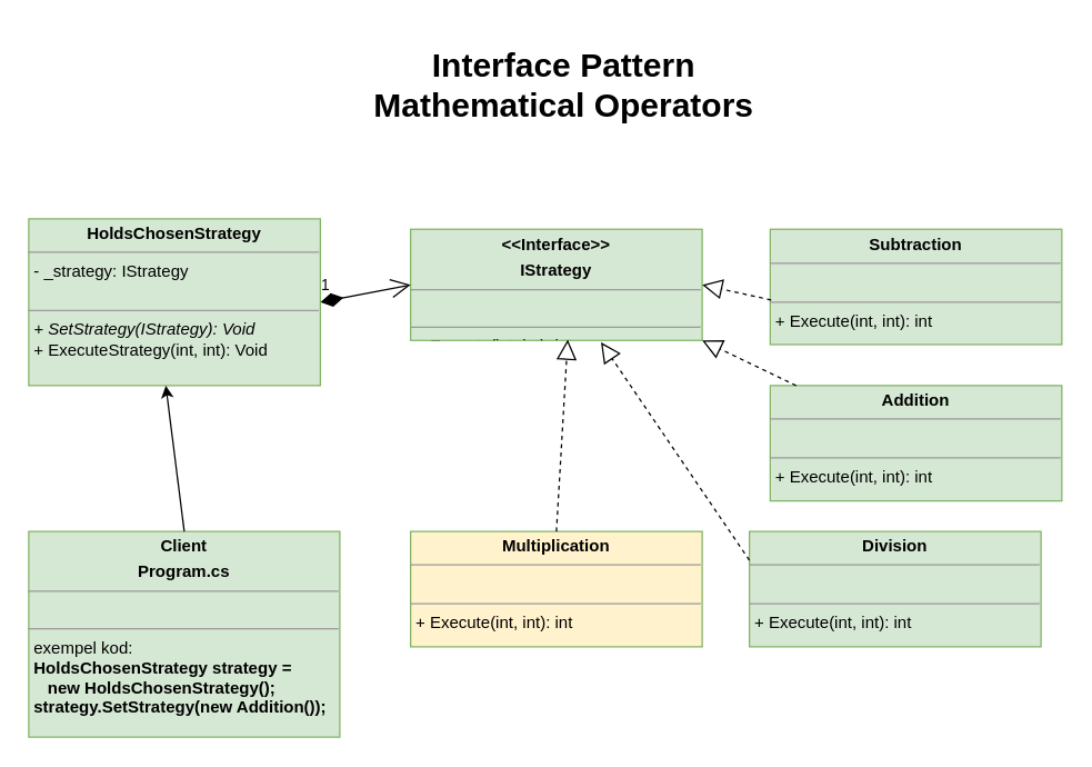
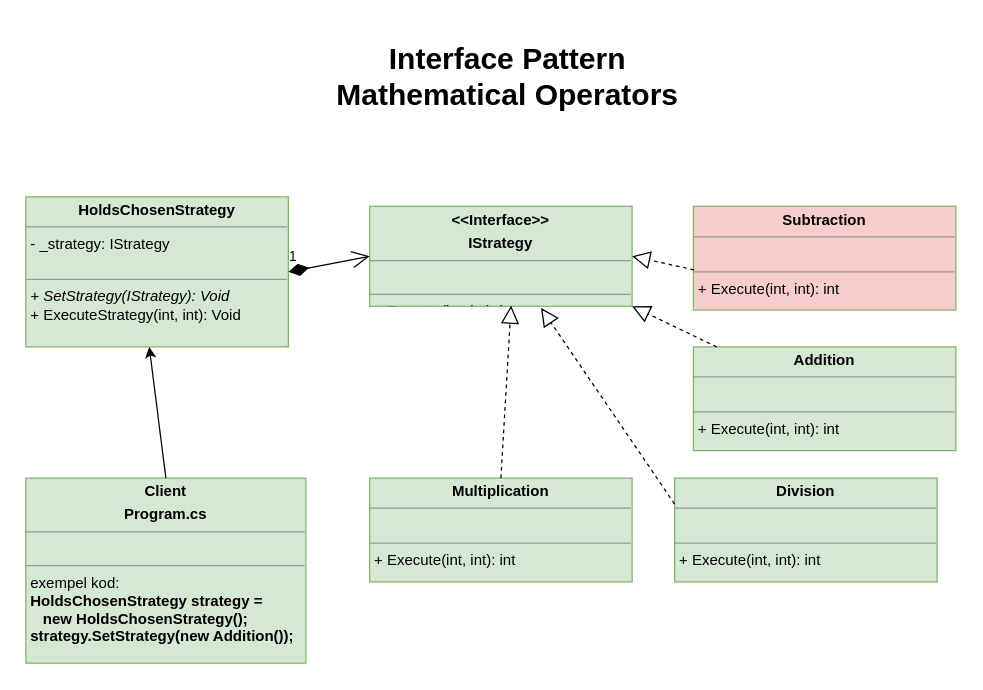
- <mxCell id="4" value="&lt;p style=&quot;margin: 0px ; margin-top: 4px ; text-align: center&quot;&gt;&lt;b style=&quot;background-color: initial;&quot;&gt;Subtraction&lt;/b&gt;&lt;br&gt;&lt;/p&gt;&lt;hr size=&quot;1&quot;&gt;&lt;p style=&quot;margin: 0px ; margin-left: 4px&quot;&gt;&lt;br&gt;&lt;/p&gt;&lt;hr size=&quot;1&quot;&gt;&lt;p style=&quot;margin: 0px ; margin-left: 4px&quot;&gt;&lt;span style=&quot;background-color: initial;&quot;&gt;+ Execute(int, int): int&lt;/span&gt;&lt;br&gt;&lt;/p&gt;&lt;p style=&quot;margin: 0px ; margin-left: 4px&quot;&gt;&lt;br&gt;&lt;/p&gt;" style="verticalAlign=top;align=left;overflow=fill;fontSize=12;fontFamily=Helvetica;html=1;rounded=0;sketch=0;labelBackgroundColor=none;fillColor=#d5e8d4;strokeColor=#82b366;" vertex="1" parent="1"><mxGeometry x="554" y="164.5" width="210" height="83" as="geometry" /></mxCell>
+ <mxCell id="4" value="&lt;p style=&quot;margin: 0px ; margin-top: 4px ; text-align: center&quot;&gt;&lt;b style=&quot;background-color: initial;&quot;&gt;Subtraction&lt;/b&gt;&lt;br&gt;&lt;/p&gt;&lt;hr size=&quot;1&quot;&gt;&lt;p style=&quot;margin: 0px ; margin-left: 4px&quot;&gt;&lt;br&gt;&lt;/p&gt;&lt;hr size=&quot;1&quot;&gt;&lt;p style=&quot;margin: 0px ; margin-left: 4px&quot;&gt;&lt;span style=&quot;background-color: initial;&quot;&gt;+ Execute(int, int): int&lt;/span&gt;&lt;br&gt;&lt;/p&gt;&lt;p style=&quot;margin: 0px ; margin-left: 4px&quot;&gt;&lt;br&gt;&lt;/p&gt;" style="verticalAlign=top;align=left;overflow=fill;fontSize=12;fontFamily=Helvetica;html=1;rounded=0;sketch=0;labelBackgroundColor=none;fillColor=#f8cecc;strokeColor=#82b366;" vertex="1" parent="1"><mxGeometry x="554" y="164.5" width="210" height="83" as="geometry" /></mxCell>
- <mxCell id="7" value="&lt;p style=&quot;margin: 0px ; margin-top: 4px ; text-align: center&quot;&gt;&lt;b style=&quot;background-color: initial;&quot;&gt;Multiplication&lt;/b&gt;&lt;br&gt;&lt;/p&gt;&lt;hr size=&quot;1&quot;&gt;&lt;p style=&quot;margin: 0px ; margin-left: 4px&quot;&gt;&lt;br&gt;&lt;/p&gt;&lt;hr size=&quot;1&quot;&gt;&lt;p style=&quot;margin: 0px ; margin-left: 4px&quot;&gt;&lt;span style=&quot;background-color: initial;&quot;&gt;+ Execute(int, int): int&lt;/span&gt;&lt;br&gt;&lt;/p&gt;&lt;p style=&quot;margin: 0px ; margin-left: 4px&quot;&gt;&lt;br&gt;&lt;/p&gt;" style="verticalAlign=top;align=left;overflow=fill;fontSize=12;fontFamily=Helvetica;html=1;rounded=0;sketch=0;labelBackgroundColor=none;fillColor=#fff2cc;strokeColor=#82b366;" vertex="1" parent="1"><mxGeometry x="295" y="382" width="210" height="83" as="geometry" /></mxCell>
+ <mxCell id="7" value="&lt;p style=&quot;margin: 0px ; margin-top: 4px ; text-align: center&quot;&gt;&lt;b style=&quot;background-color: initial;&quot;&gt;Multiplication&lt;/b&gt;&lt;br&gt;&lt;/p&gt;&lt;hr size=&quot;1&quot;&gt;&lt;p style=&quot;margin: 0px ; margin-left: 4px&quot;&gt;&lt;br&gt;&lt;/p&gt;&lt;hr size=&quot;1&quot;&gt;&lt;p style=&quot;margin: 0px ; margin-left: 4px&quot;&gt;&lt;span style=&quot;background-color: initial;&quot;&gt;+ Execute(int, int): int&lt;/span&gt;&lt;br&gt;&lt;/p&gt;&lt;p style=&quot;margin: 0px ; margin-left: 4px&quot;&gt;&lt;br&gt;&lt;/p&gt;" style="verticalAlign=top;align=left;overflow=fill;fontSize=12;fontFamily=Helvetica;html=1;rounded=0;sketch=0;labelBackgroundColor=none;fillColor=#d5e8d4;strokeColor=#82b366;" vertex="1" parent="1"><mxGeometry x="295" y="382" width="210" height="83" as="geometry" /></mxCell>
